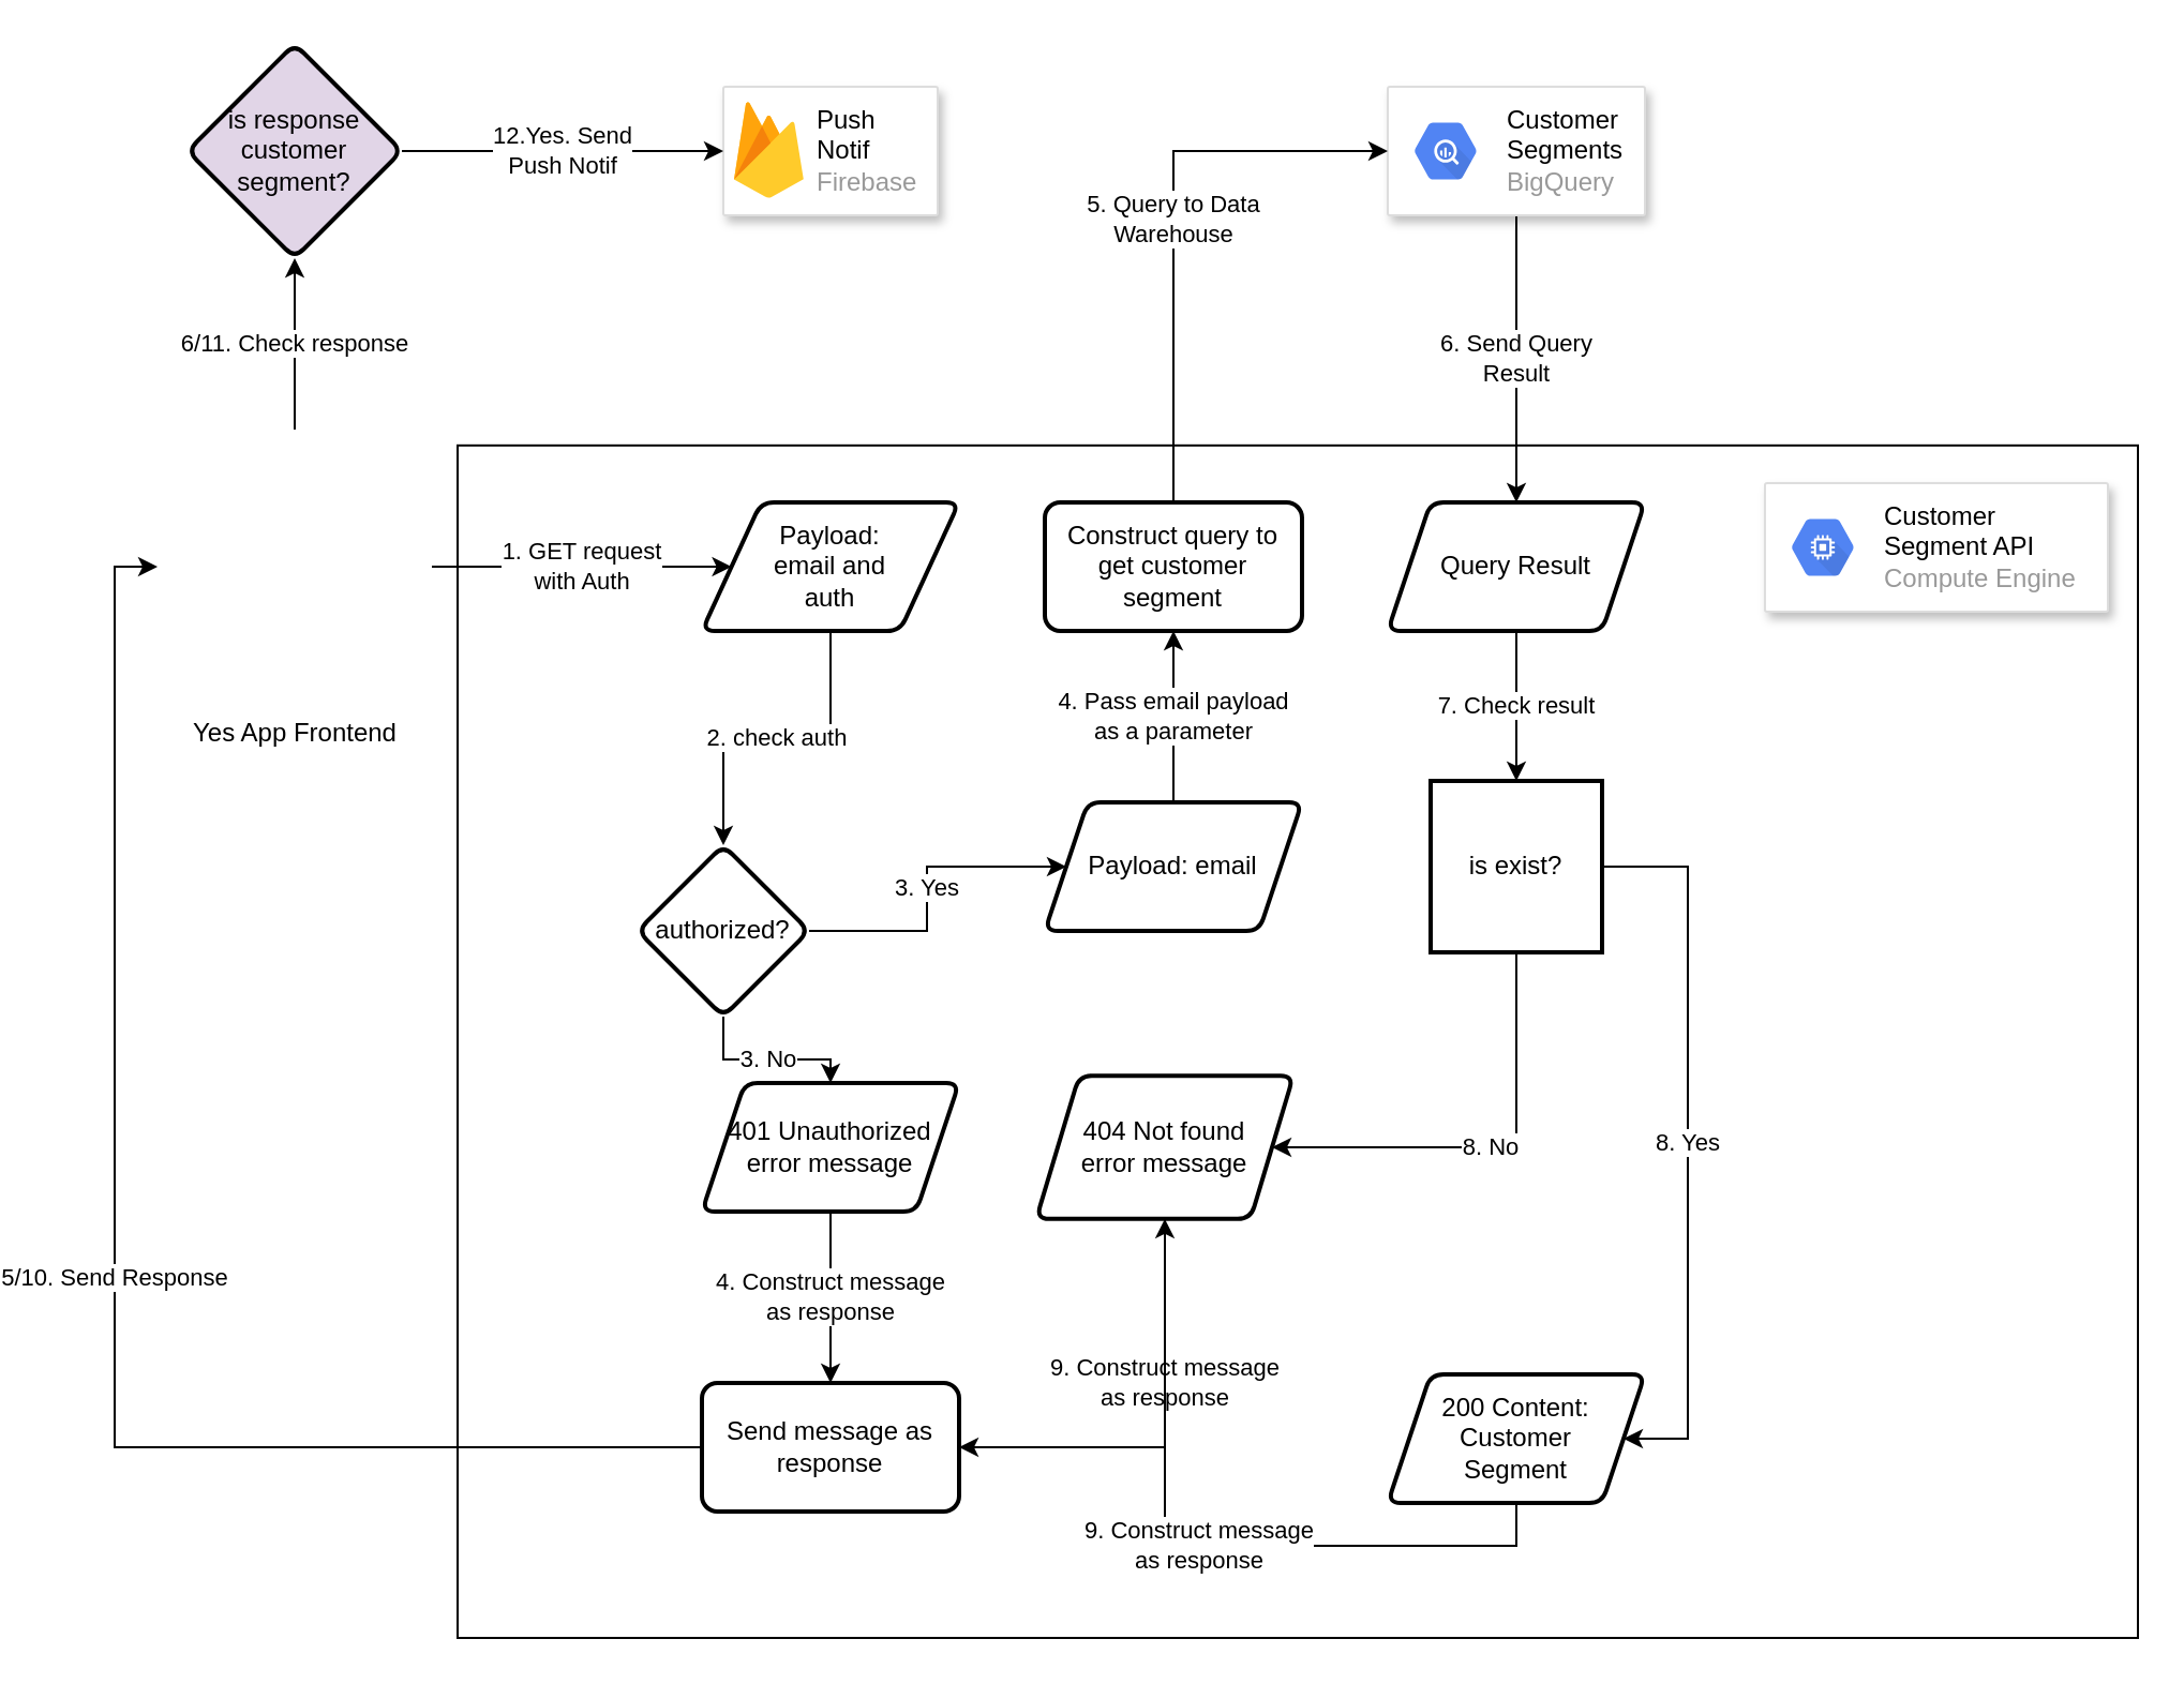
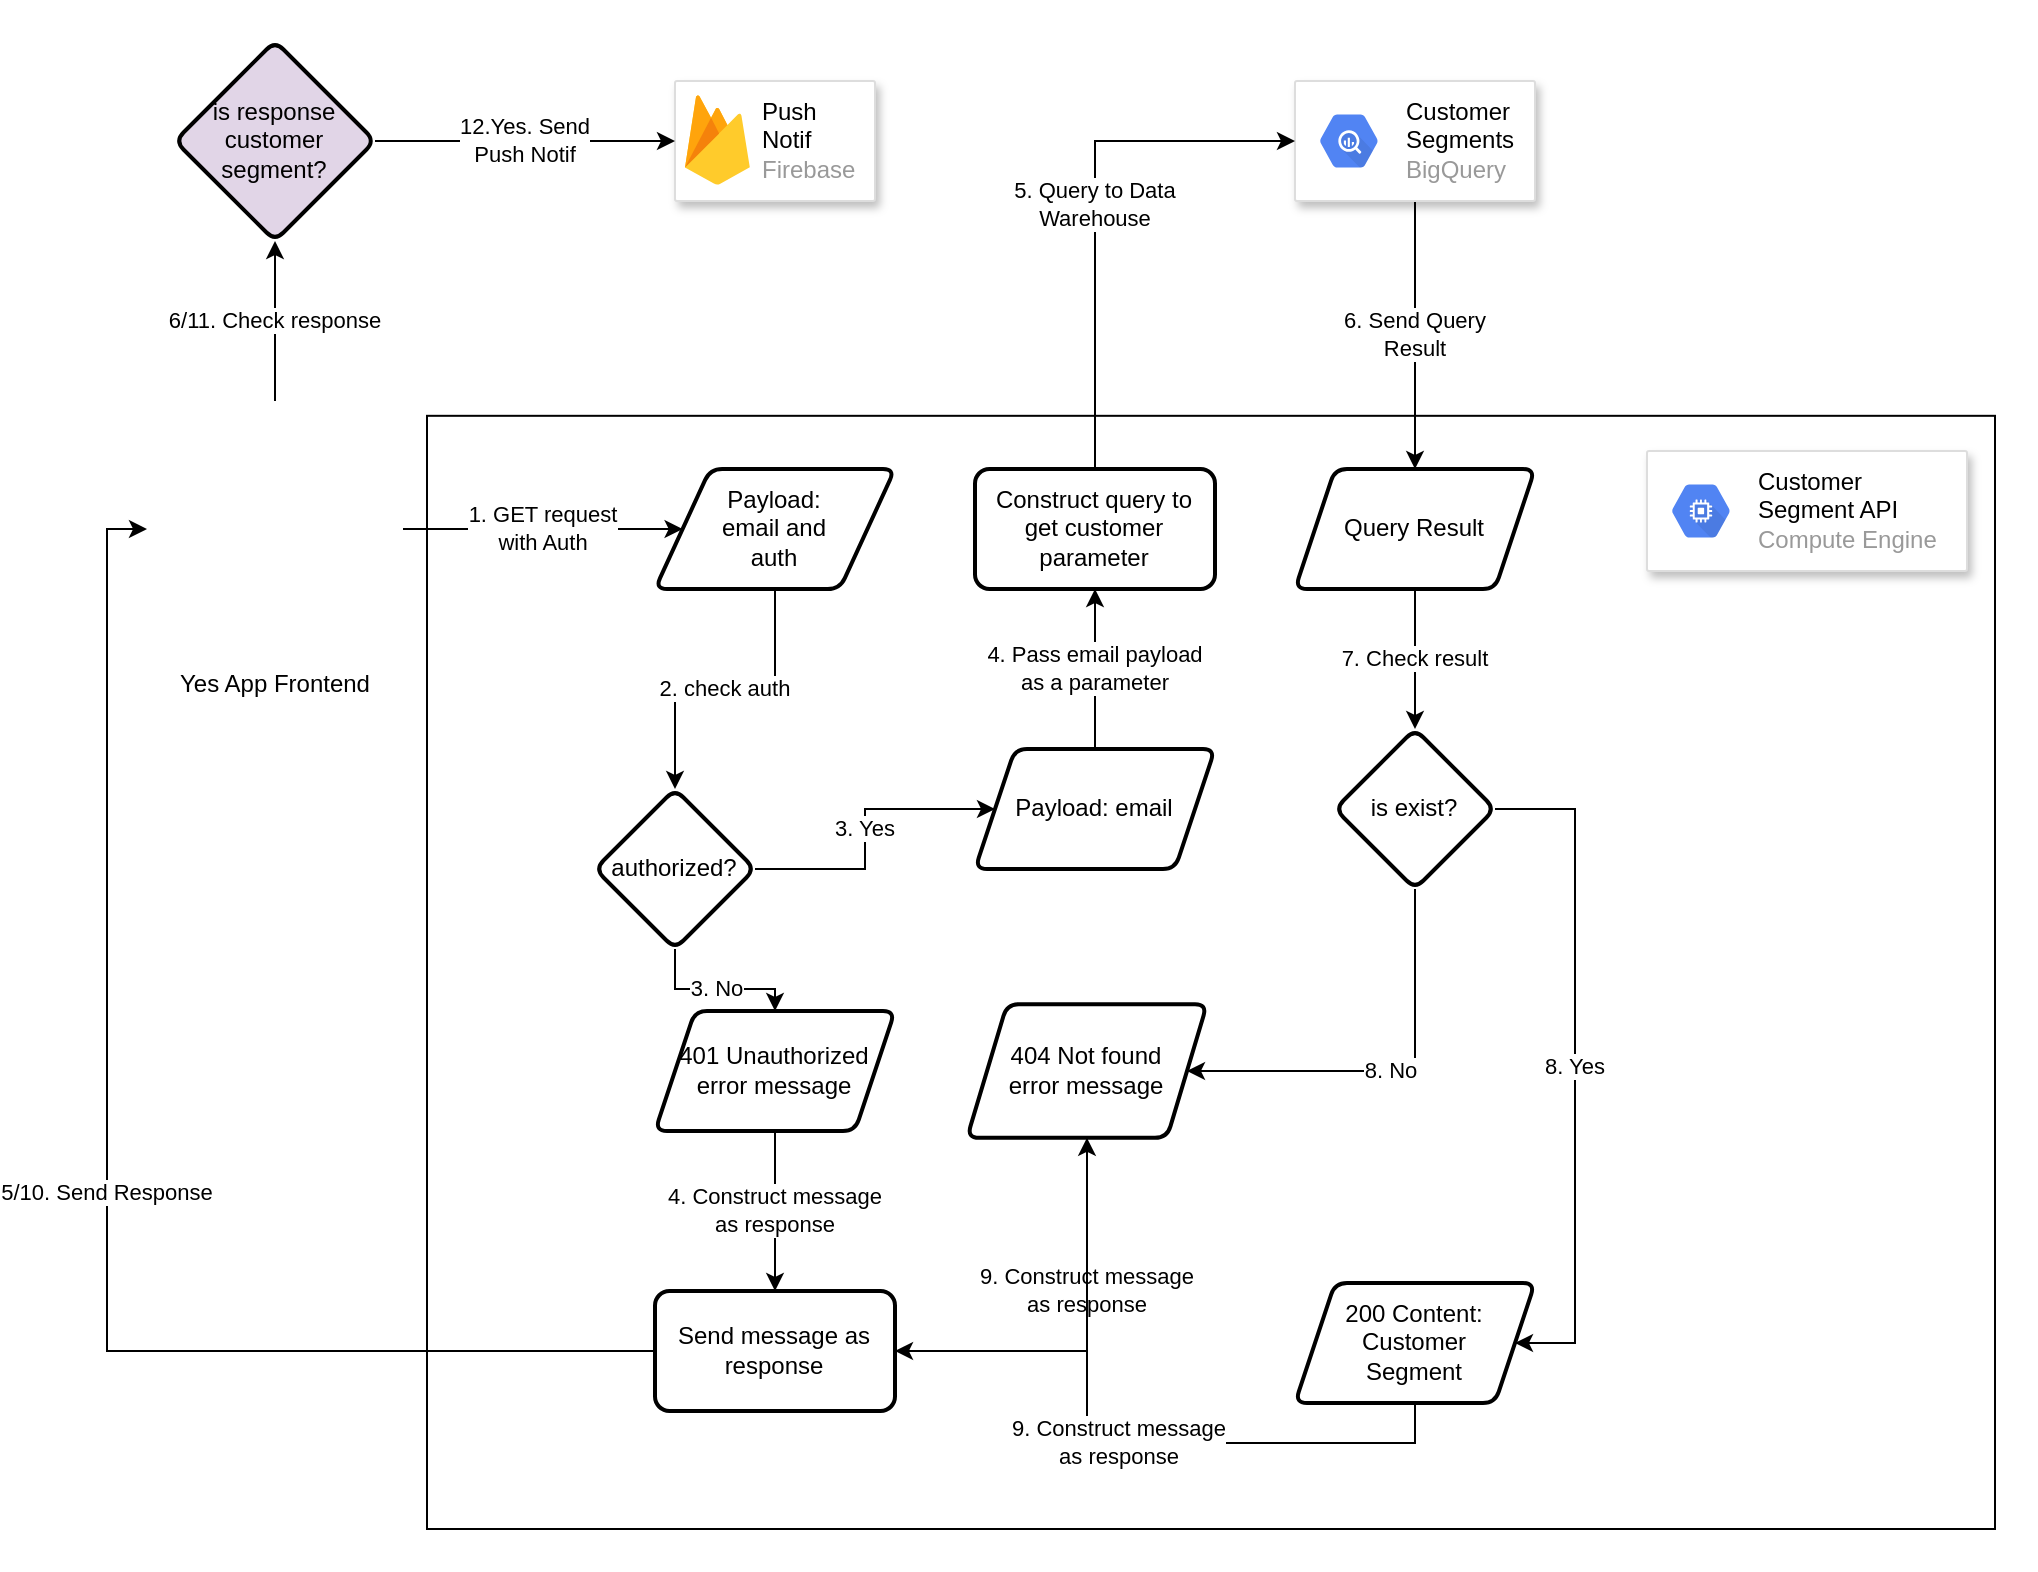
- <mxCell id="20" value="Construct query to get customer segment" style="whiteSpace=wrap;html=1;rounded=1;strokeWidth=2;arcSize=12;" vertex="1" parent="1"><mxGeometry x="434" y="234" width="120" height="60" as="geometry" /></mxCell>
+ <mxCell id="20" value="Construct query to get customer parameter" style="whiteSpace=wrap;html=1;rounded=1;strokeWidth=2;arcSize=12;" vertex="1" parent="1"><mxGeometry x="434" y="234" width="120" height="60" as="geometry" /></mxCell>
- <mxCell id="27" value="is exist?" style="whiteSpace=wrap;html=1;strokeWidth=2;arcSize=12;rounded=0;" vertex="1" parent="1"><mxGeometry x="614" y="364" width="80" height="80" as="geometry" /></mxCell>
+ <mxCell id="27" value="is exist?" style="rhombus;whiteSpace=wrap;html=1;rounded=1;strokeWidth=2;arcSize=12;" vertex="1" parent="1"><mxGeometry x="614" y="364" width="80" height="80" as="geometry" /></mxCell>
